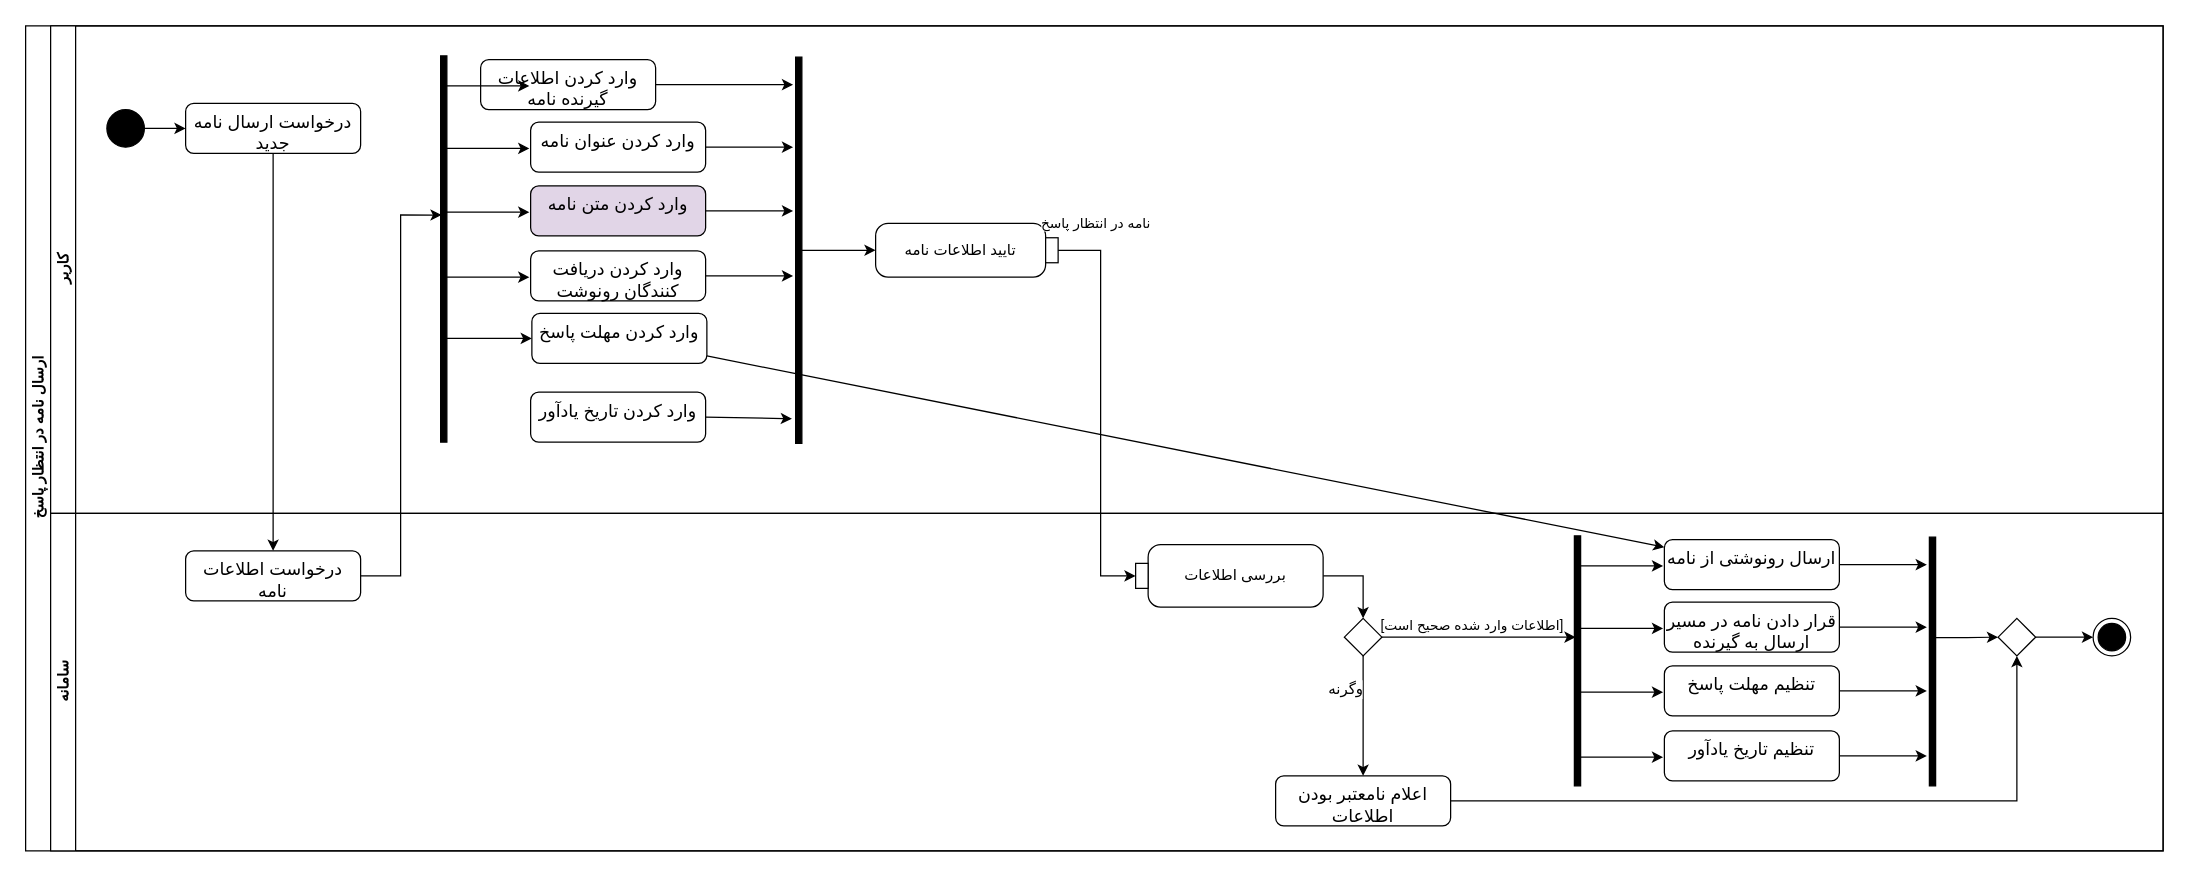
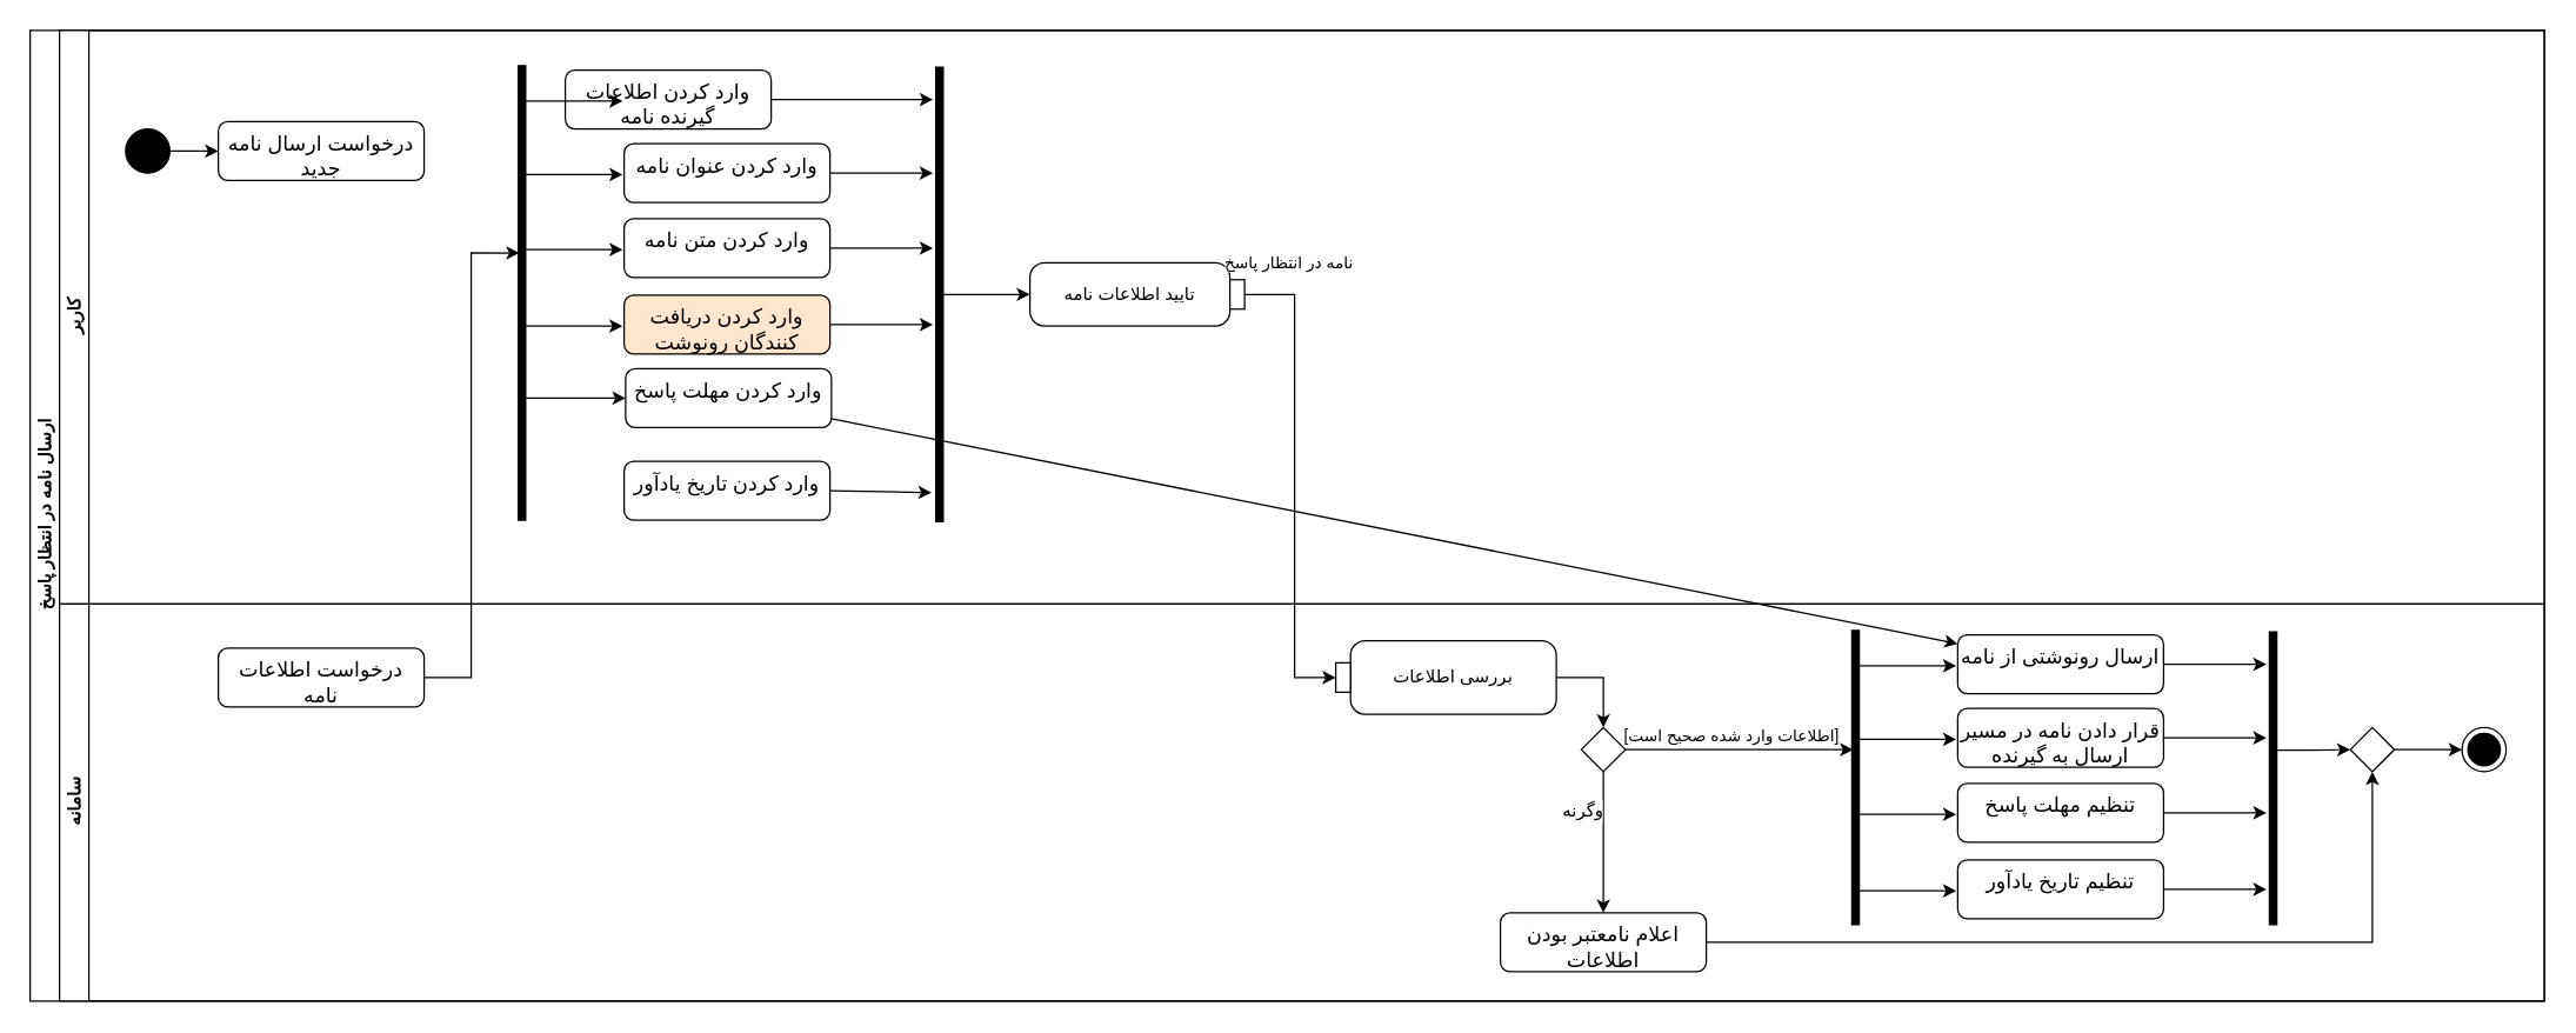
- <mxCell id="9" value="&lt;span style=&quot;font-size: 14px;&quot;&gt;وارد کردن متن نامه&lt;/span&gt;" style="html=1;align=center;verticalAlign=top;rounded=1;absoluteArcSize=1;arcSize=13;dashed=0;whiteSpace=wrap;fillColor=#e1d5e7;" vertex="1" parent="3"><mxGeometry x="384" y="128" width="140" height="40" as="geometry" /></mxCell>
+ <mxCell id="9" value="&lt;span style=&quot;font-size: 14px;&quot;&gt;وارد کردن متن نامه&lt;/span&gt;" style="html=1;align=center;verticalAlign=top;rounded=1;absoluteArcSize=1;arcSize=13;dashed=0;whiteSpace=wrap;" vertex="1" parent="3"><mxGeometry x="384" y="128" width="140" height="40" as="geometry" /></mxCell>
- <mxCell id="16" value="&lt;font style=&quot;font-size: 14px;&quot;&gt;وارد کردن دریافت کنندگان رونوشت&lt;/font&gt;" style="html=1;align=center;verticalAlign=top;rounded=1;absoluteArcSize=1;arcSize=13;dashed=0;whiteSpace=wrap;" vertex="1" parent="3"><mxGeometry x="384" y="180" width="140" height="40" as="geometry" /></mxCell>
+ <mxCell id="16" value="&lt;font style=&quot;font-size: 14px;&quot;&gt;وارد کردن دریافت کنندگان رونوشت&lt;/font&gt;" style="html=1;align=center;verticalAlign=top;rounded=1;absoluteArcSize=1;arcSize=13;dashed=0;whiteSpace=wrap;fillColor=#ffe6cc;" vertex="1" parent="3"><mxGeometry x="384" y="180" width="140" height="40" as="geometry" /></mxCell>
- <mxCell id="40" style="edgeStyle=orthogonalEdgeStyle;rounded=0;orthogonalLoop=1;jettySize=auto;html=1;" edge="1" parent="2" source="6" target="29"><mxGeometry relative="1" as="geometry"><Array as="points" /></mxGeometry></mxCell>
